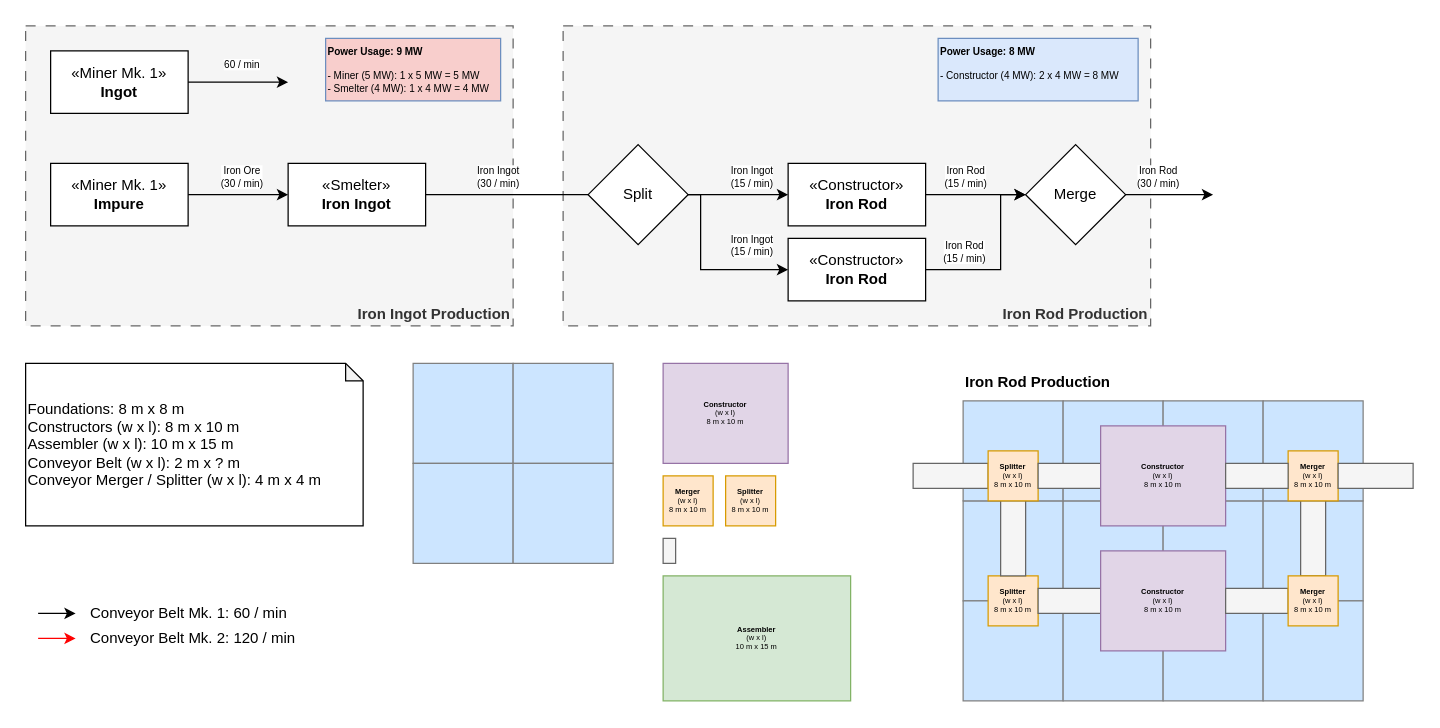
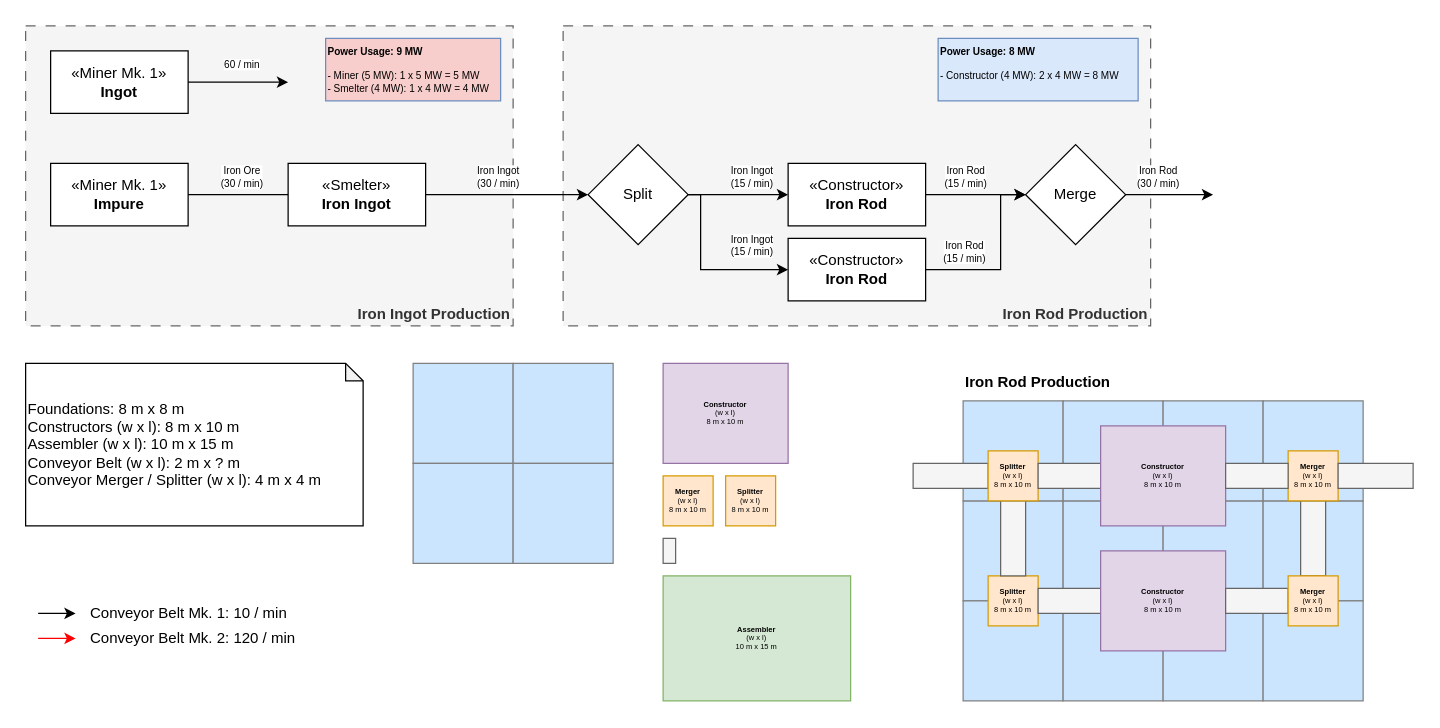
- <mxCell id="20" value="" style="endArrow=classic;html=1;rounded=0;exitX=1;exitY=0.5;exitDx=0;exitDy=0;entryX=0;entryY=0.5;entryDx=0;entryDy=0;" parent="1" source="19" target="16" edge="1"><mxGeometry width="50" height="50" relative="1" as="geometry"><mxPoint x="430" y="330" as="sourcePoint" /><mxPoint x="510" y="330" as="targetPoint" /></mxGeometry></mxCell>
+ <mxCell id="20" value="" style="endArrow=none;html=1;rounded=0;exitX=1;exitY=0.5;exitDx=0;exitDy=0;entryX=0;entryY=0.5;entryDx=0;entryDy=0;" parent="1" source="19" target="16" edge="1"><mxGeometry width="50" height="50" relative="1" as="geometry"><mxPoint x="430" y="330" as="sourcePoint" /><mxPoint x="510" y="330" as="targetPoint" /></mxGeometry></mxCell>
- <mxCell id="17" value="" style="endArrow=none;html=1;rounded=0;exitX=1;exitY=0.5;exitDx=0;exitDy=0;entryX=0;entryY=0.5;entryDx=0;entryDy=0;" parent="1" source="16" target="13" edge="1"><mxGeometry width="50" height="50" relative="1" as="geometry"><mxPoint x="530" y="270" as="sourcePoint" /><mxPoint x="420" y="155" as="targetPoint" /></mxGeometry></mxCell>
+ <mxCell id="17" value="" style="endArrow=classic;html=1;rounded=0;exitX=1;exitY=0.5;exitDx=0;exitDy=0;entryX=0;entryY=0.5;entryDx=0;entryDy=0;" parent="1" source="16" target="13" edge="1"><mxGeometry width="50" height="50" relative="1" as="geometry"><mxPoint x="530" y="270" as="sourcePoint" /><mxPoint x="420" y="155" as="targetPoint" /></mxGeometry></mxCell>
- <mxCell id="31" value="Conveyor Belt Mk. 1: 60 / min" style="text;html=1;align=left;verticalAlign=middle;whiteSpace=wrap;rounded=0;" parent="1" vertex="1"><mxGeometry x="70" y="480" width="180" height="20" as="geometry" /></mxCell>
+ <mxCell id="31" value="Conveyor Belt Mk. 1: 10 / min" style="text;html=1;align=left;verticalAlign=middle;whiteSpace=wrap;rounded=0;" parent="1" vertex="1"><mxGeometry x="70" y="480" width="180" height="20" as="geometry" /></mxCell>
